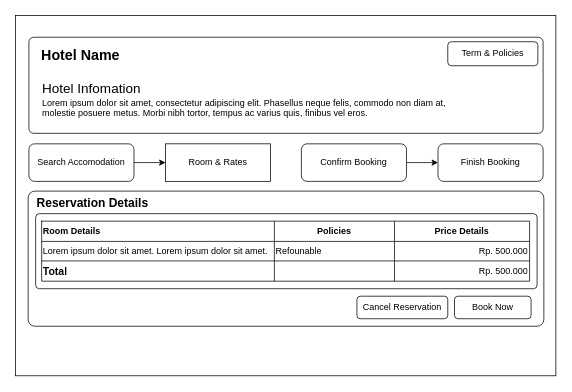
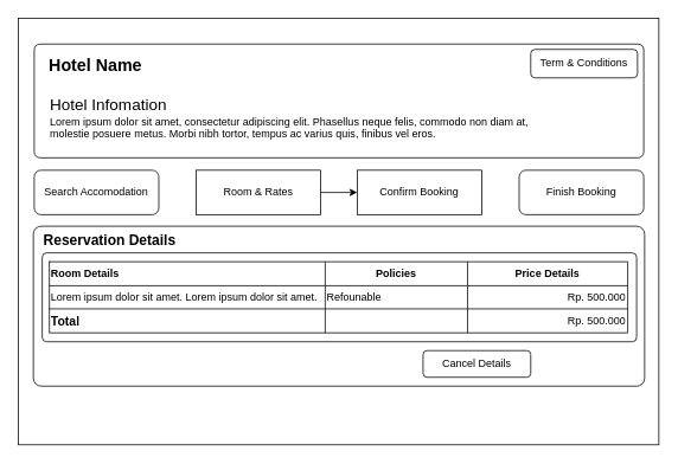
- <mxCell id="5" value="Term &amp;amp; Policies" style="rounded=1;whiteSpace=wrap;html=1;" vertex="1" parent="1"><mxGeometry x="596" y="55" width="120" height="32" as="geometry" /></mxCell>
+ <mxCell id="5" value="Term &amp;amp; Conditions" style="rounded=1;whiteSpace=wrap;html=1;" vertex="1" parent="1"><mxGeometry x="596" y="55" width="120" height="32" as="geometry" /></mxCell>
- <mxCell id="7" style="edgeStyle=none;html=1;entryX=0;entryY=0.5;entryDx=0;entryDy=0;" edge="1" parent="1" source="8" target="10"><mxGeometry relative="1" as="geometry" /></mxCell>
+ <mxCell id="9" style="edgeStyle=none;html=1;entryX=0;entryY=0.5;entryDx=0;entryDy=0;" edge="1" parent="1" source="10" target="12"><mxGeometry relative="1" as="geometry" /></mxCell>
- <mxCell id="12" value="Confirm Booking" style="rounded=1;whiteSpace=wrap;html=1;" vertex="1" parent="1"><mxGeometry x="401" y="191" width="140" height="50" as="geometry" /></mxCell>
+ <mxCell id="12" value="Confirm Booking" style="whiteSpace=wrap;html=1;rounded=0;" vertex="1" parent="1"><mxGeometry x="401" y="191" width="140" height="50" as="geometry" /></mxCell>
- <mxCell id="11" style="edgeStyle=none;html=1;entryX=0;entryY=0.5;entryDx=0;entryDy=0;" edge="1" parent="1" source="12" target="13"><mxGeometry relative="1" as="geometry" /></mxCell>
- <mxCell id="31" value="Cancel Reservation" style="rounded=1;whiteSpace=wrap;html=1;" vertex="1" parent="1"><mxGeometry x="475" y="394" width="121" height="30" as="geometry" /></mxCell>
+ <mxCell id="31" value="Cancel Details" style="rounded=1;whiteSpace=wrap;html=1;" vertex="1" parent="1"><mxGeometry x="475" y="394" width="121" height="30" as="geometry" /></mxCell>
- <mxCell id="30" value="Book Now" style="rounded=1;whiteSpace=wrap;html=1;" vertex="1" parent="1"><mxGeometry x="605" y="394" width="102" height="30" as="geometry" /></mxCell>
